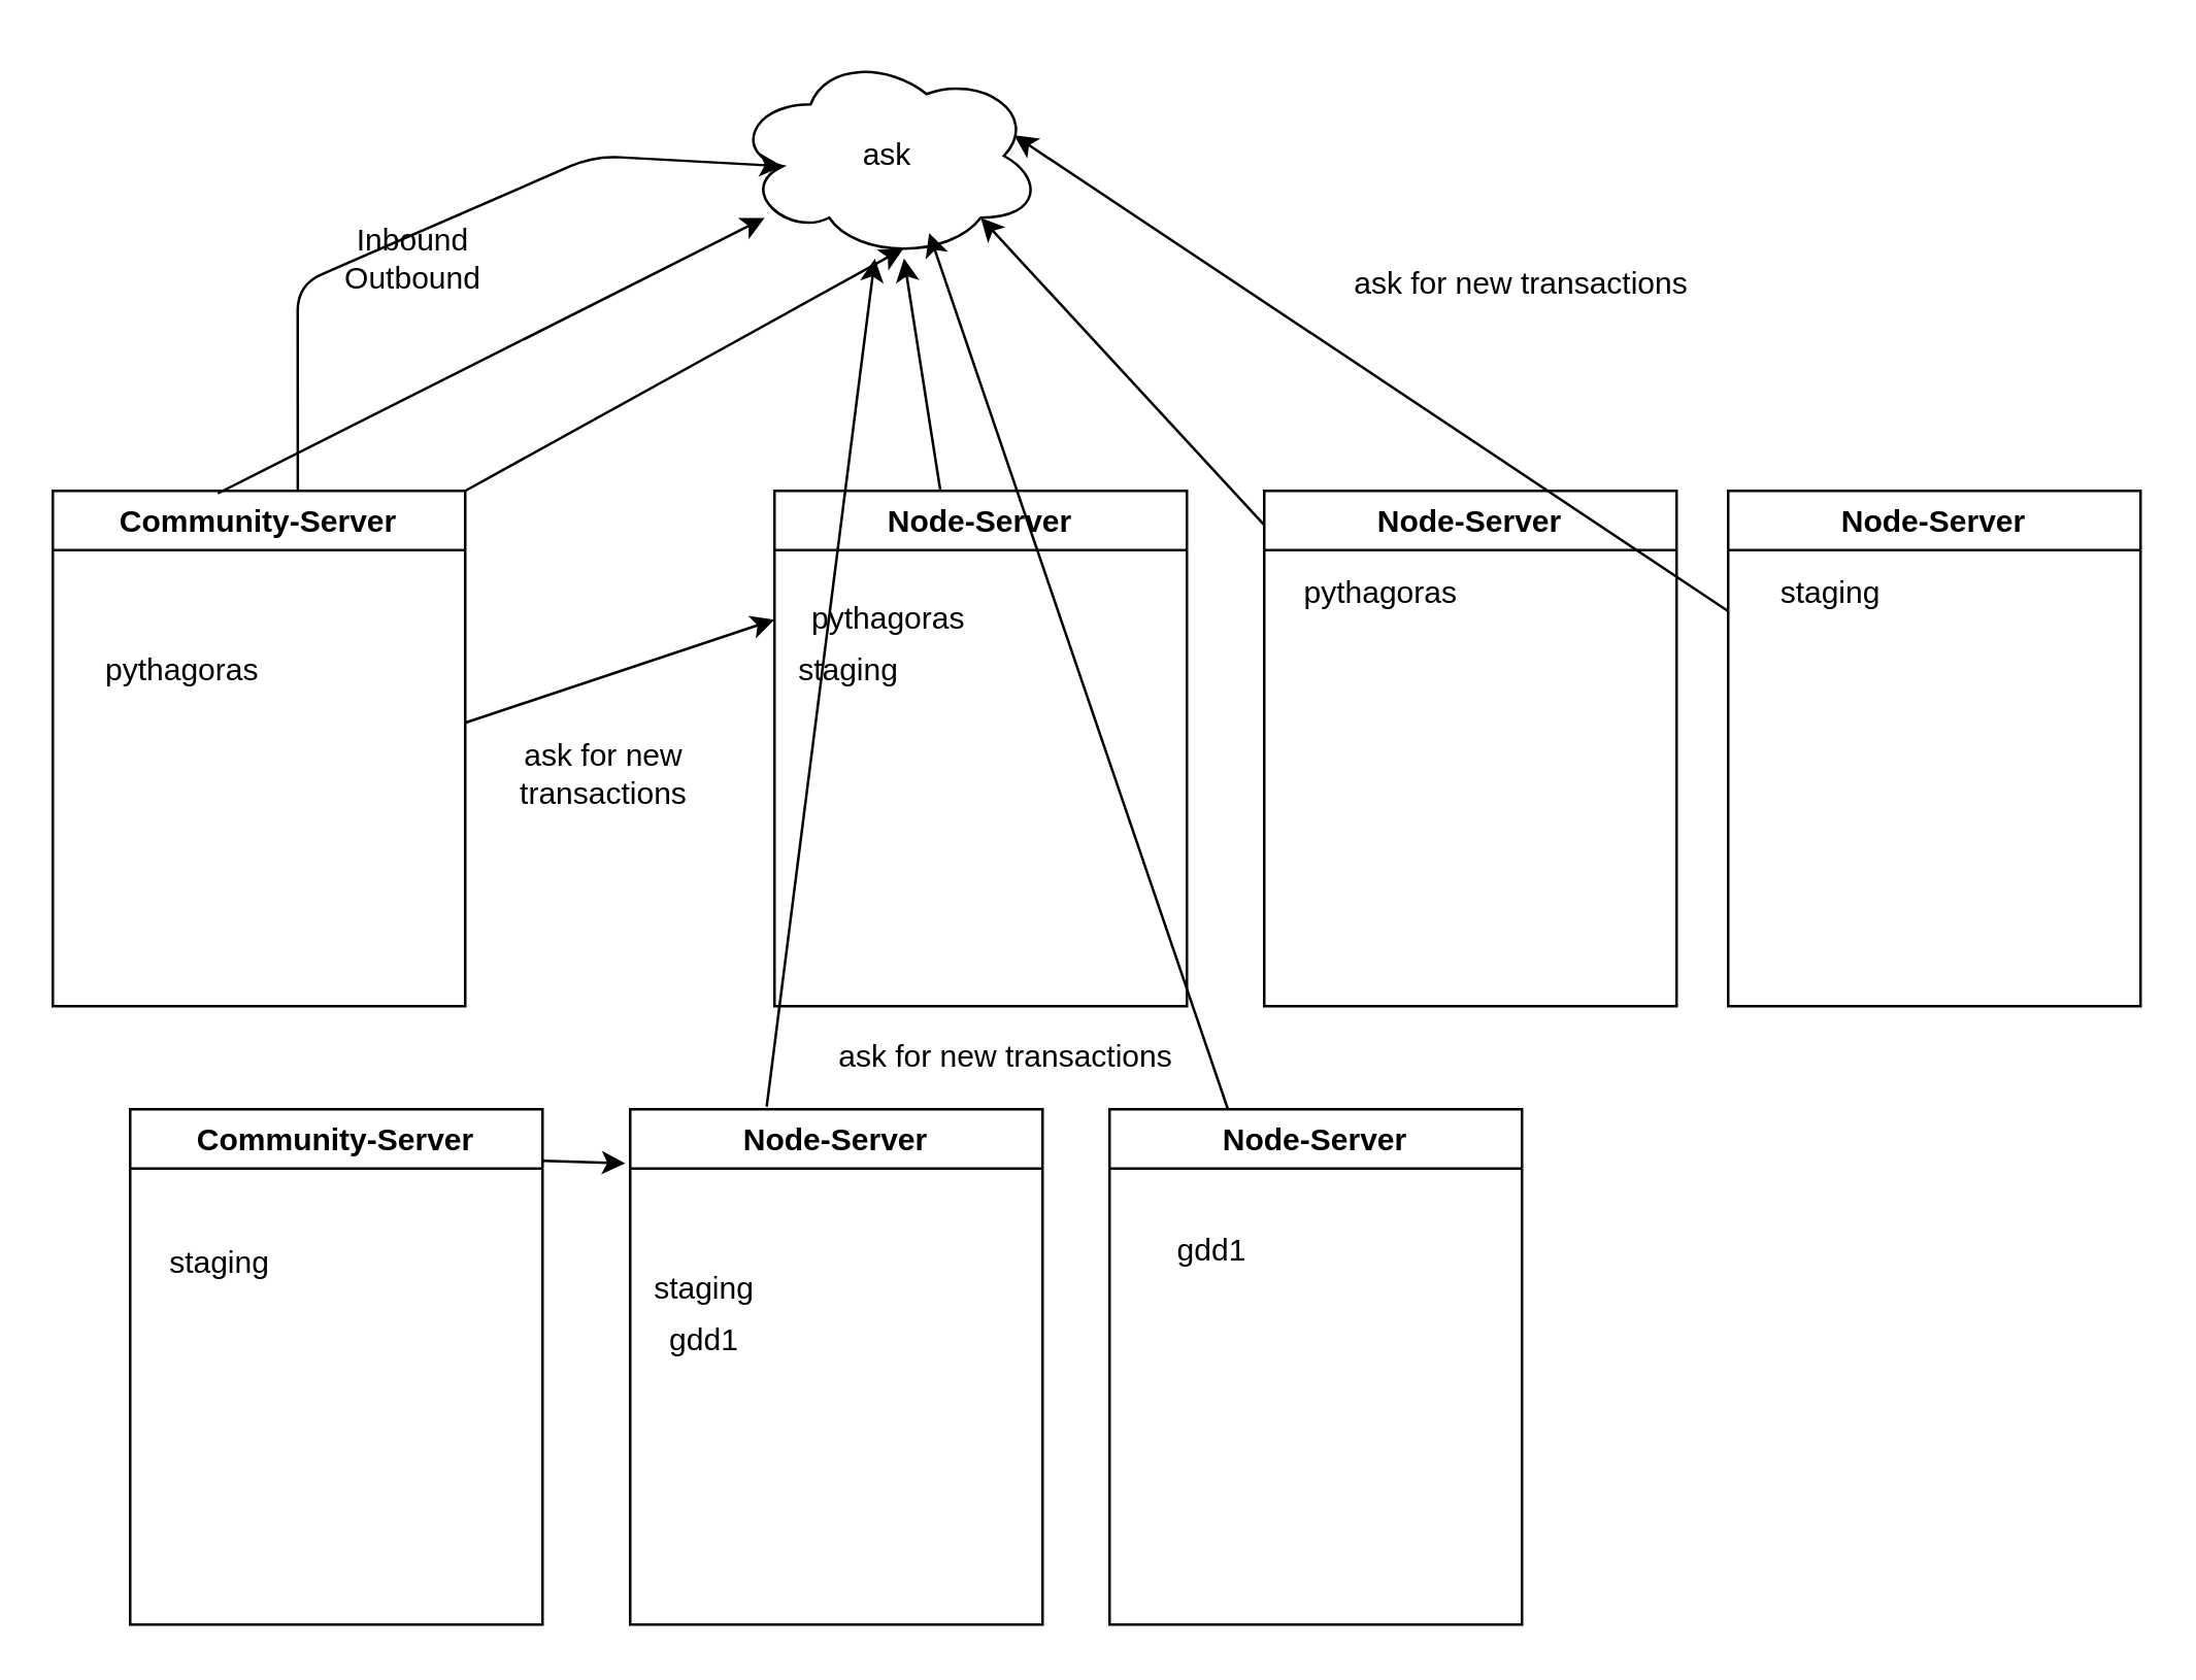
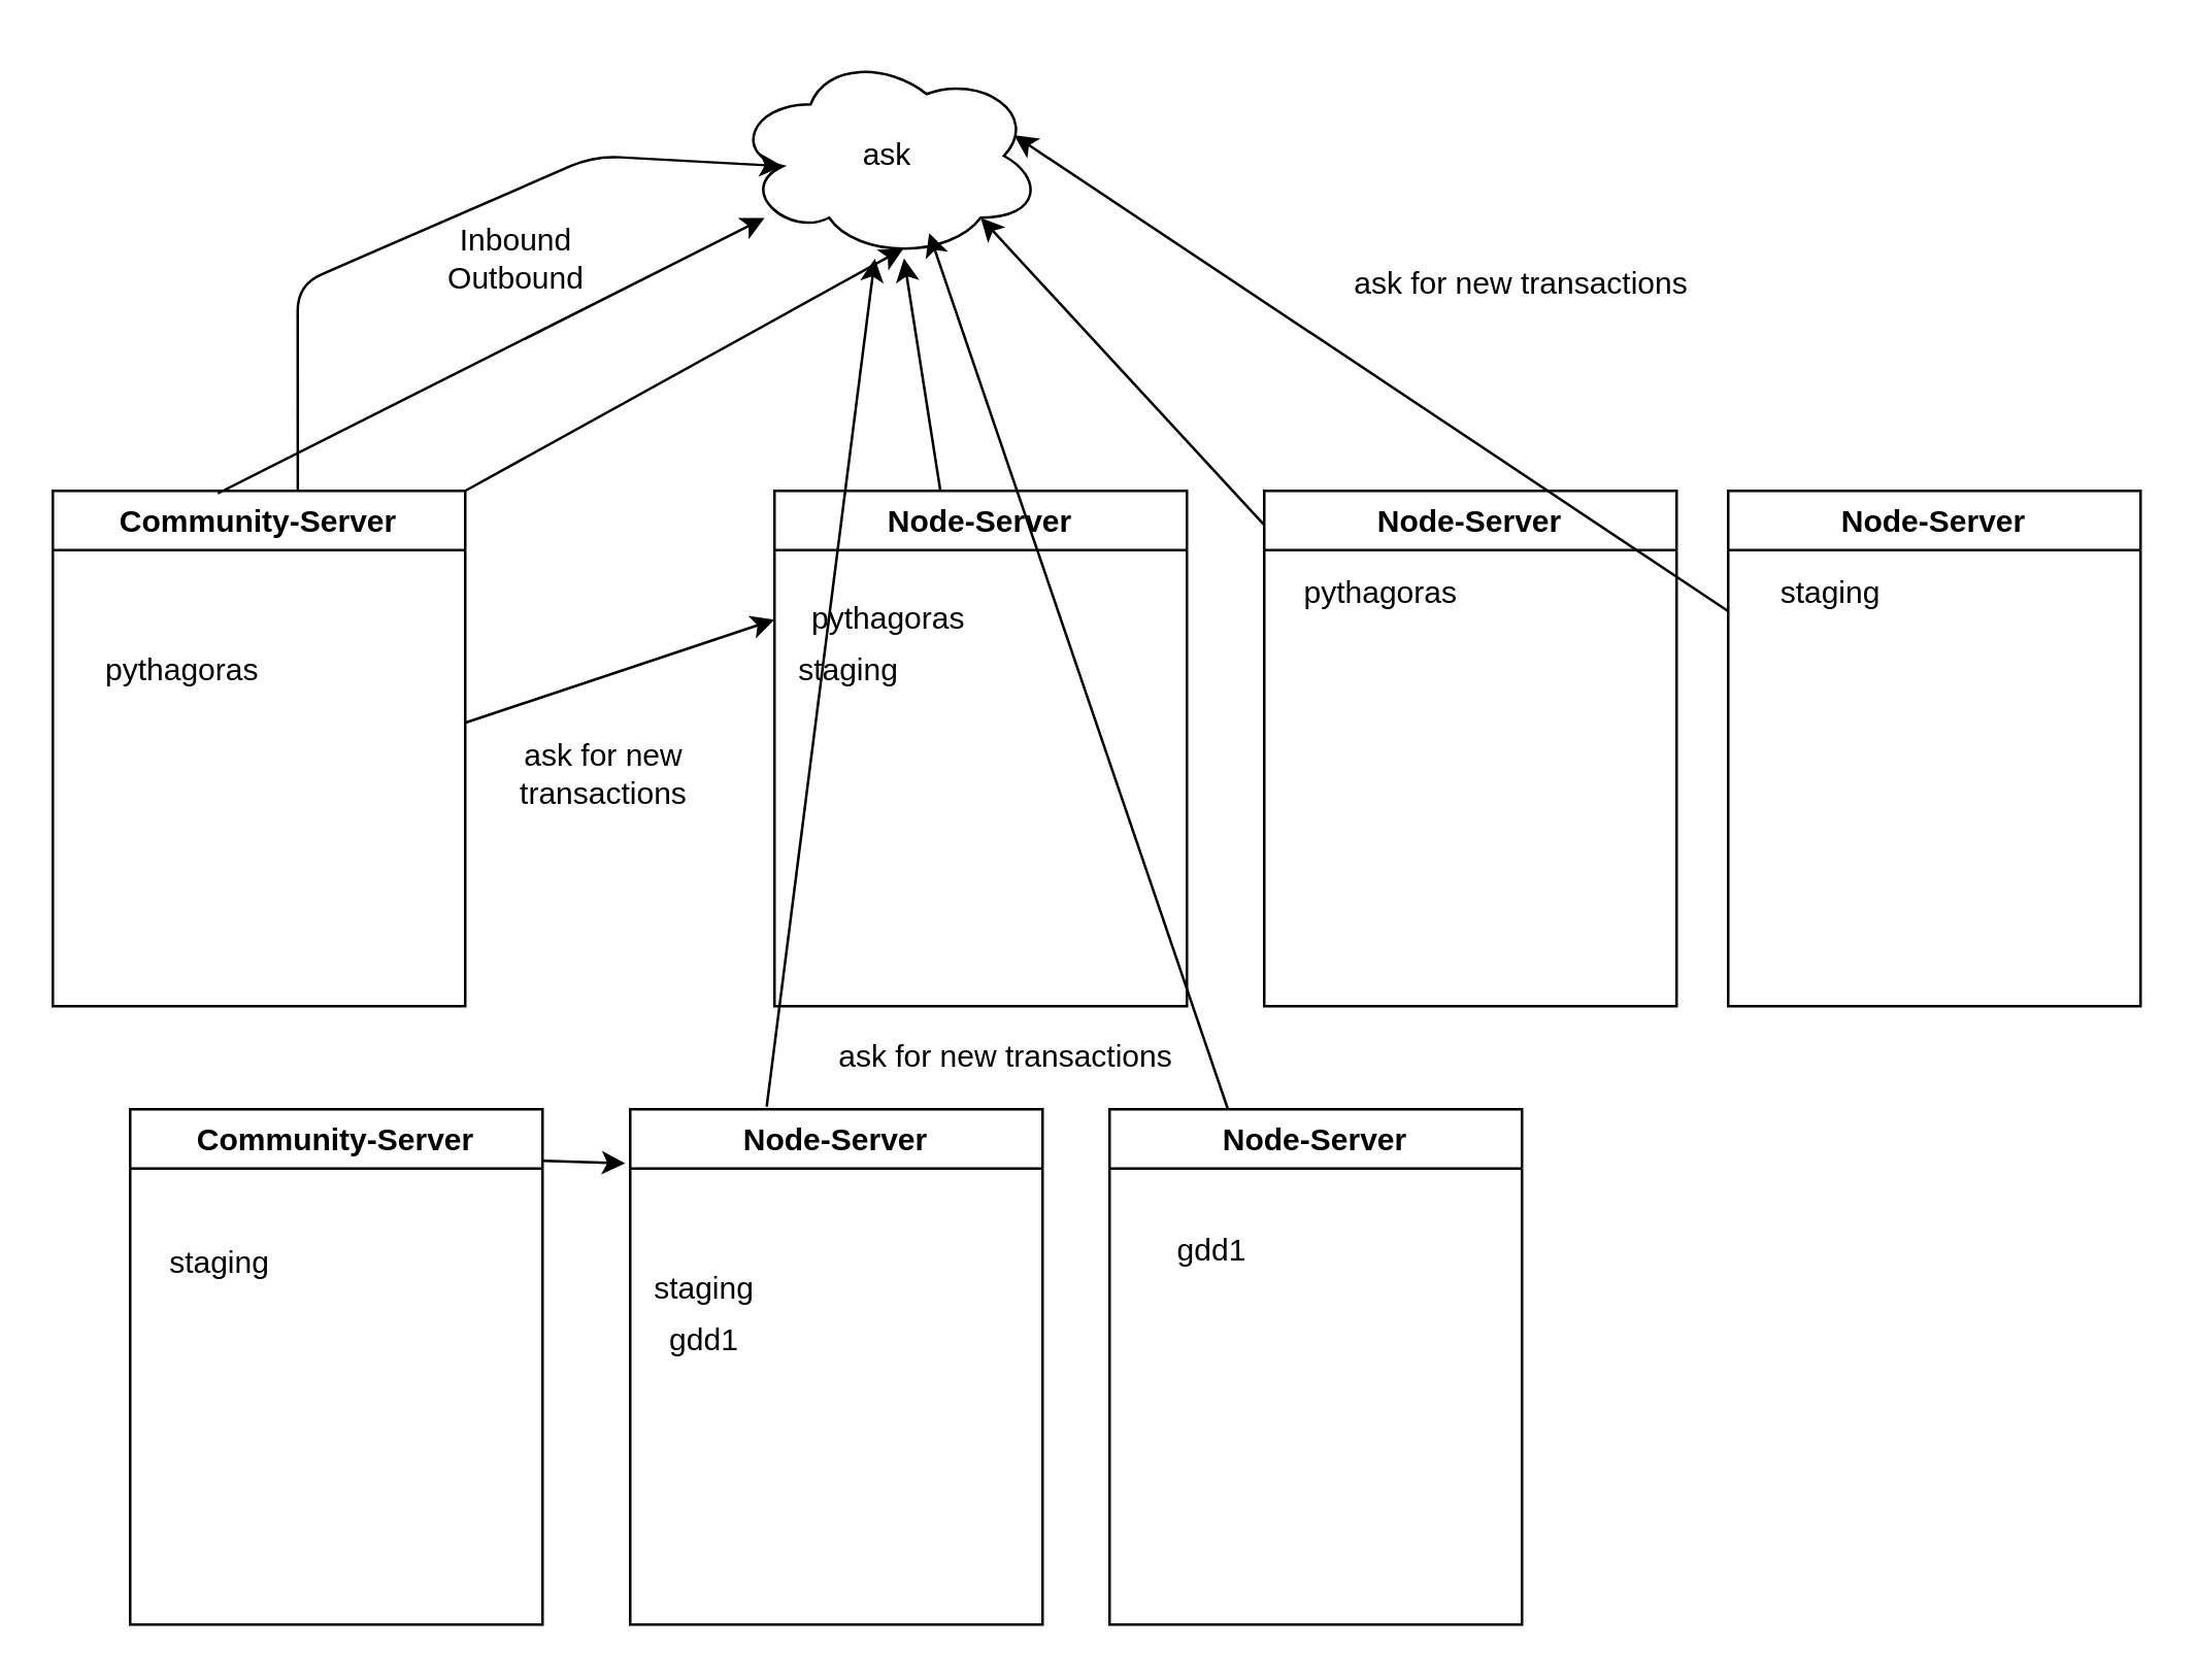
- <mxCell id="29" value="Inbound&lt;br&gt;Outbound" style="text;html=1;strokeColor=none;fillColor=none;align=center;verticalAlign=middle;whiteSpace=wrap;rounded=0;" vertex="1" parent="1"><mxGeometry x="140" y="90" width="40" height="20" as="geometry" /></mxCell>
+ <mxCell id="29" value="Inbound&lt;br&gt;Outbound" style="text;html=1;strokeColor=none;fillColor=none;align=center;verticalAlign=middle;whiteSpace=wrap;rounded=0;" vertex="1" parent="1"><mxGeometry x="180" y="90" width="40" height="20" as="geometry" /></mxCell>
